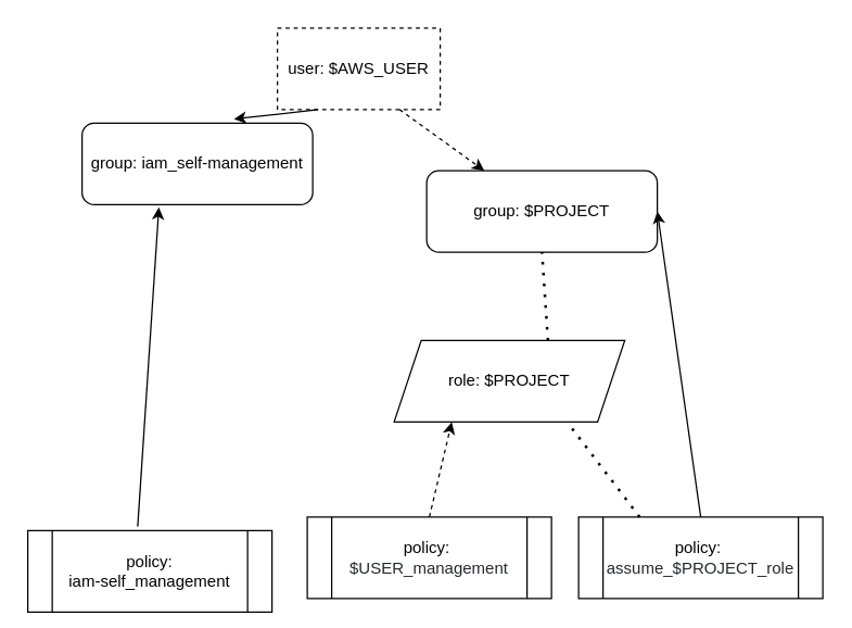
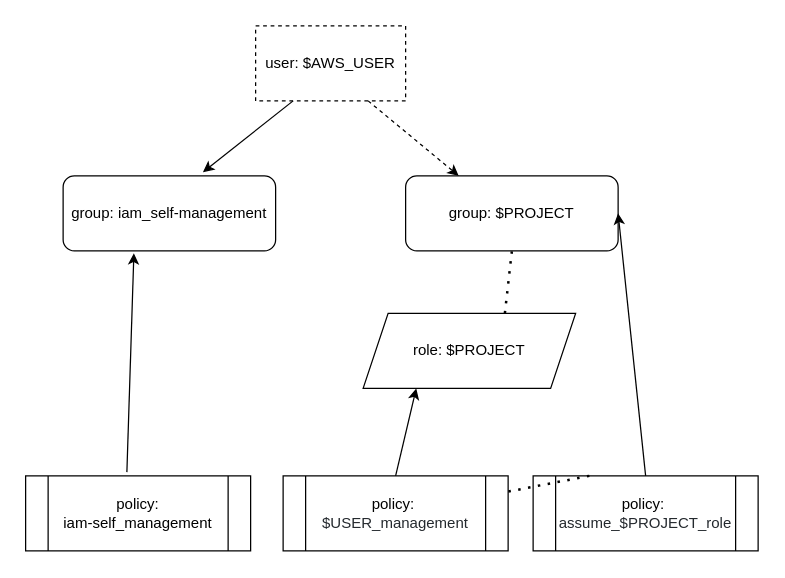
- <mxCell id="3" value="group: iam_self-management" style="rounded=1;whiteSpace=wrap;html=1;fontFamily=Helvetica;" vertex="1" parent="1"><mxGeometry x="60" y="90" width="170" height="60" as="geometry" /></mxCell>
+ <mxCell id="3" value="group: iam_self-management" style="rounded=1;whiteSpace=wrap;html=1;fontFamily=Helvetica;" vertex="1" parent="1"><mxGeometry x="50" y="140" width="170" height="60" as="geometry" /></mxCell>
- <mxCell id="4" value="group: $PROJECT" style="rounded=1;whiteSpace=wrap;html=1;fontFamily=Helvetica;" vertex="1" parent="1"><mxGeometry x="314" y="125" width="170" height="60" as="geometry" /></mxCell>
+ <mxCell id="4" value="group: $PROJECT" style="rounded=1;whiteSpace=wrap;html=1;fontFamily=Helvetica;" vertex="1" parent="1"><mxGeometry x="324" y="140" width="170" height="60" as="geometry" /></mxCell>
- <mxCell id="12" value="" style="endArrow=classic;html=1;rounded=0;fontFamily=Helvetica;entryX=0.25;entryY=1;entryDx=0;entryDy=0;exitX=0.5;exitY=0;exitDx=0;exitDy=0;dashed=1;" edge="1" parent="1" source="7" target="5"><mxGeometry width="50" height="50" relative="1" as="geometry"><mxPoint x="290" y="370" as="sourcePoint" /><mxPoint x="290" y="160" as="targetPoint" /></mxGeometry></mxCell>
+ <mxCell id="12" value="" style="endArrow=classic;html=1;rounded=0;fontFamily=Helvetica;entryX=0.25;entryY=1;entryDx=0;entryDy=0;exitX=0.5;exitY=0;exitDx=0;exitDy=0;" edge="1" parent="1" source="7" target="5"><mxGeometry width="50" height="50" relative="1" as="geometry"><mxPoint x="290" y="370" as="sourcePoint" /><mxPoint x="290" y="160" as="targetPoint" /></mxGeometry></mxCell>
- <mxCell id="14" value="" style="endArrow=none;dashed=1;html=1;dashPattern=1 3;strokeWidth=2;rounded=0;fontFamily=Helvetica;exitX=0.25;exitY=0;exitDx=0;exitDy=0;entryX=0.75;entryY=1;entryDx=0;entryDy=0;" edge="1" parent="1" source="8" target="5"><mxGeometry width="50" height="50" relative="1" as="geometry"><mxPoint x="240" y="210" as="sourcePoint" /><mxPoint x="290" y="160" as="targetPoint" /></mxGeometry></mxCell>
+ <mxCell id="14" value="" style="endArrow=none;dashed=1;html=1;dashPattern=1 3;strokeWidth=2;rounded=0;fontFamily=Helvetica;exitX=0.25;exitY=0;exitDx=0;exitDy=0;" edge="1" parent="1" source="8" target="7"><mxGeometry width="50" height="50" relative="1" as="geometry"><mxPoint x="240" y="210" as="sourcePoint" /><mxPoint x="290" y="160" as="targetPoint" /></mxGeometry></mxCell>
- <mxCell id="6" value="policy:&lt;br&gt;iam-self_management" style="shape=process;whiteSpace=wrap;html=1;backgroundOutline=1;fontFamily=Helvetica;" vertex="1" parent="1"><mxGeometry x="20" y="390" width="180" height="60" as="geometry" /></mxCell>
+ <mxCell id="6" value="policy:&lt;br&gt;iam-self_management" style="shape=process;whiteSpace=wrap;html=1;backgroundOutline=1;fontFamily=Helvetica;" vertex="1" parent="1"><mxGeometry x="20" y="380" width="180" height="60" as="geometry" /></mxCell>
